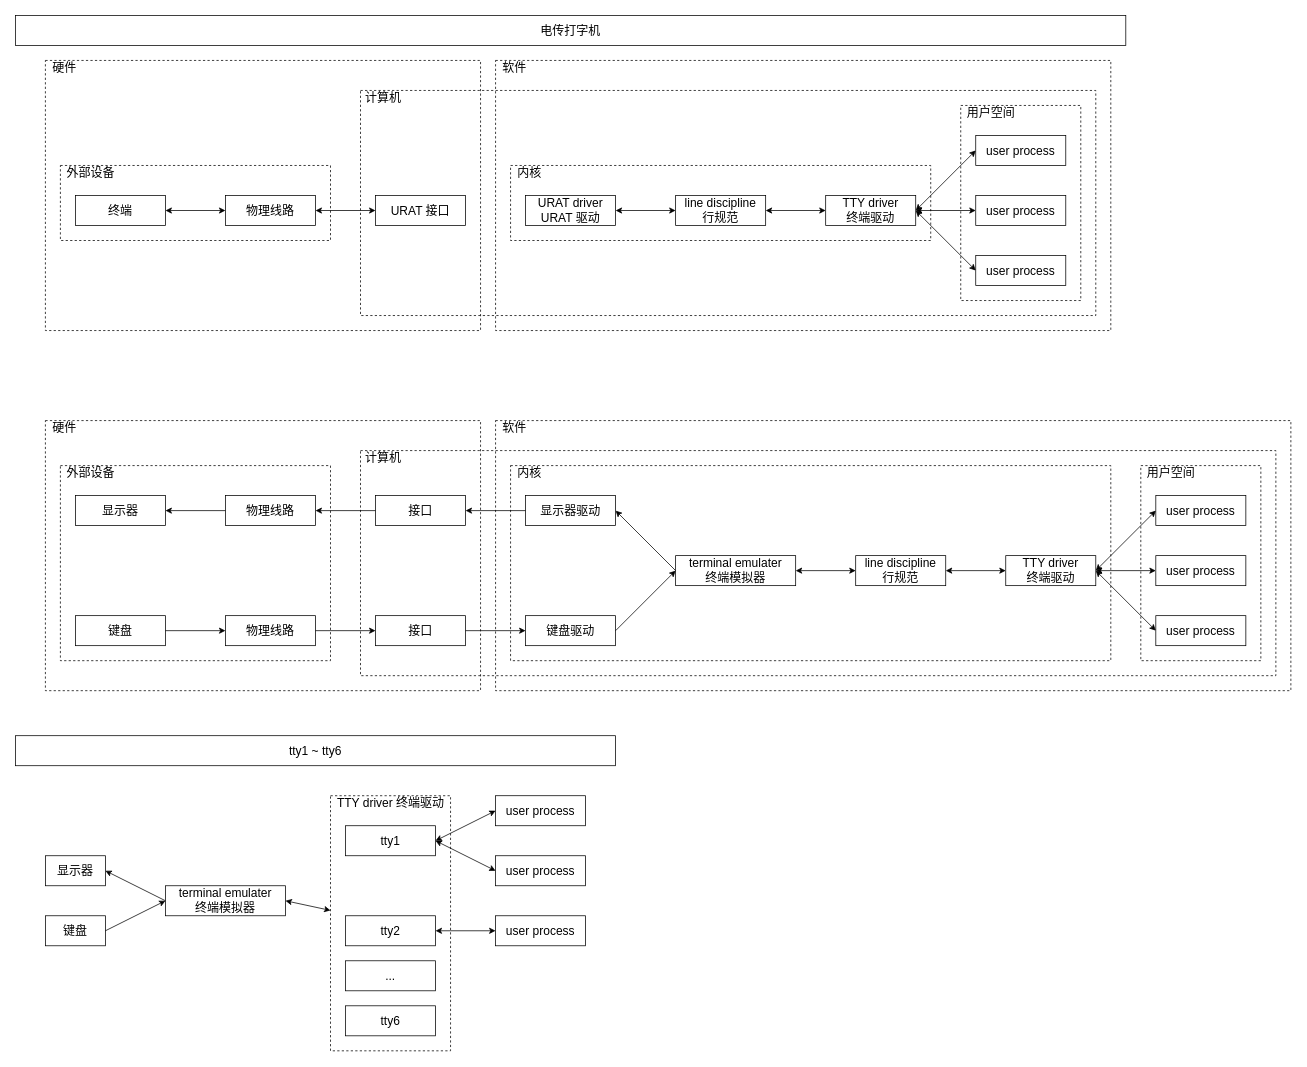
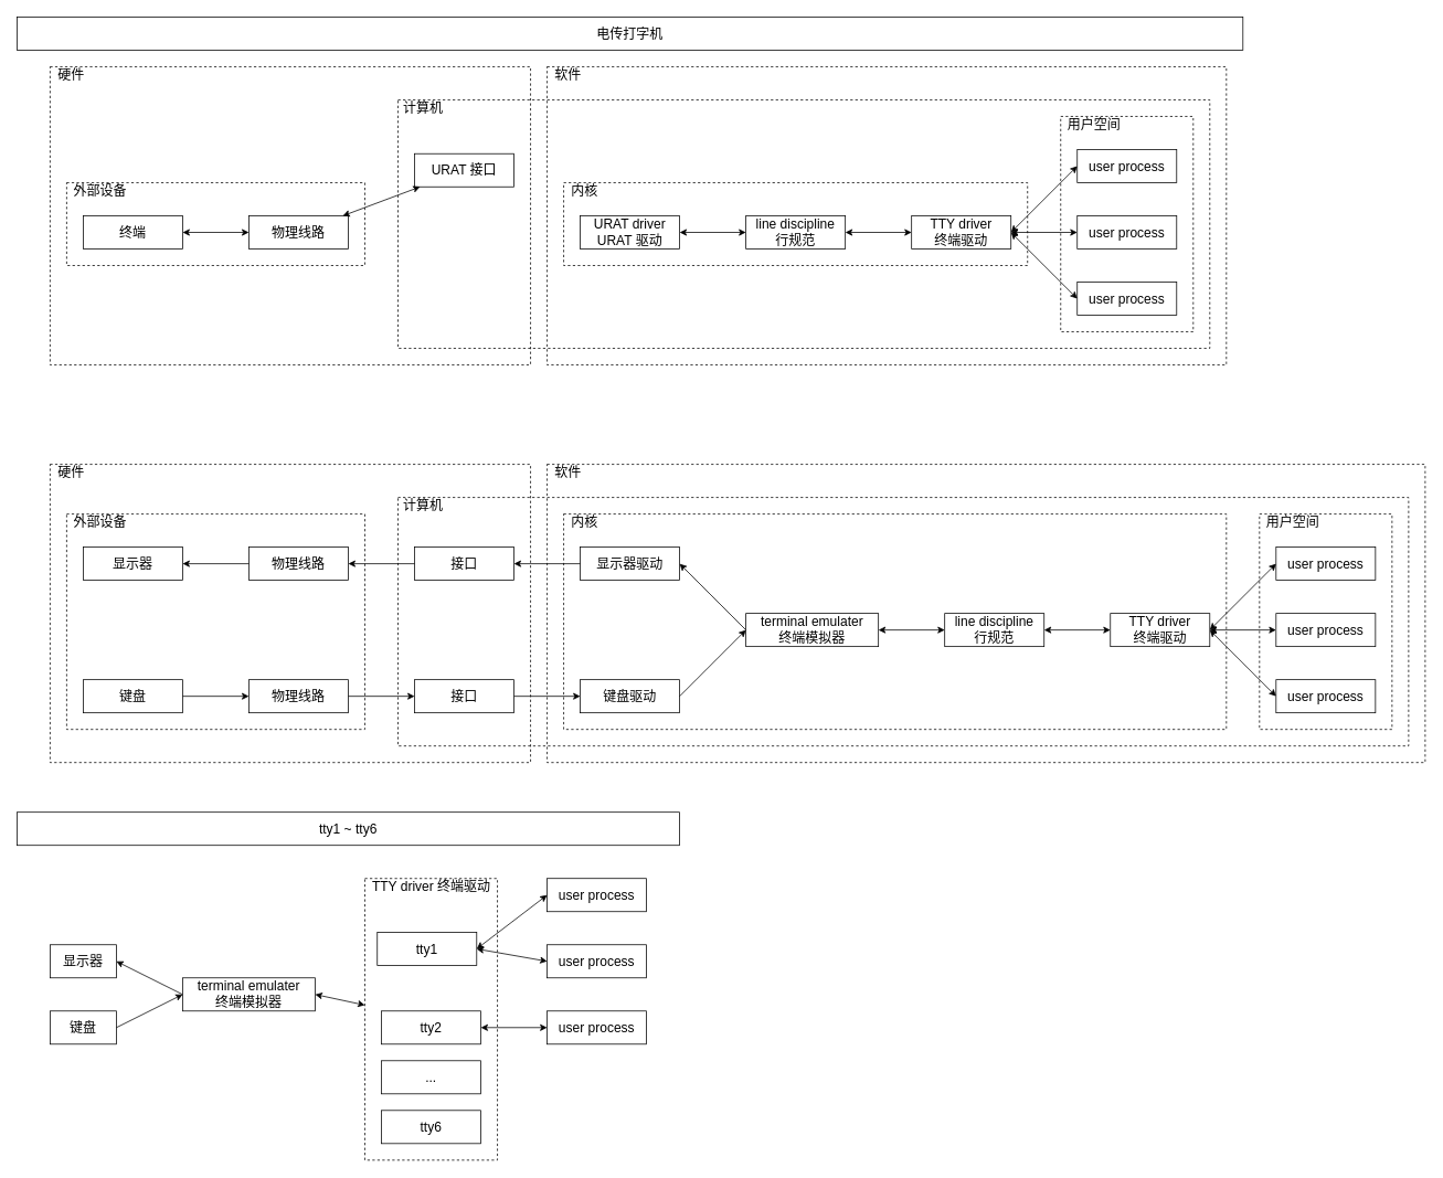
- <mxCell id="9" value="URAT 接口" style="rounded=0;whiteSpace=wrap;html=1;fillColor=none;fontSize=16;" parent="1" vertex="1"><mxGeometry x="500" y="260" width="120" height="40" as="geometry" /></mxCell>
+ <mxCell id="9" value="URAT 接口" style="rounded=0;whiteSpace=wrap;html=1;fillColor=none;fontSize=16;" parent="1" vertex="1"><mxGeometry x="500" y="185" width="120" height="40" as="geometry" /></mxCell>
- <mxCell id="53" value="tty1" style="rounded=0;whiteSpace=wrap;html=1;fillColor=none;fontSize=16;" parent="1" vertex="1"><mxGeometry x="460" y="1100" width="120" height="40" as="geometry" /></mxCell>
+ <mxCell id="53" value="tty1" style="rounded=0;whiteSpace=wrap;html=1;fillColor=none;fontSize=16;" parent="1" vertex="1"><mxGeometry x="455" y="1125" width="120" height="40" as="geometry" /></mxCell>
